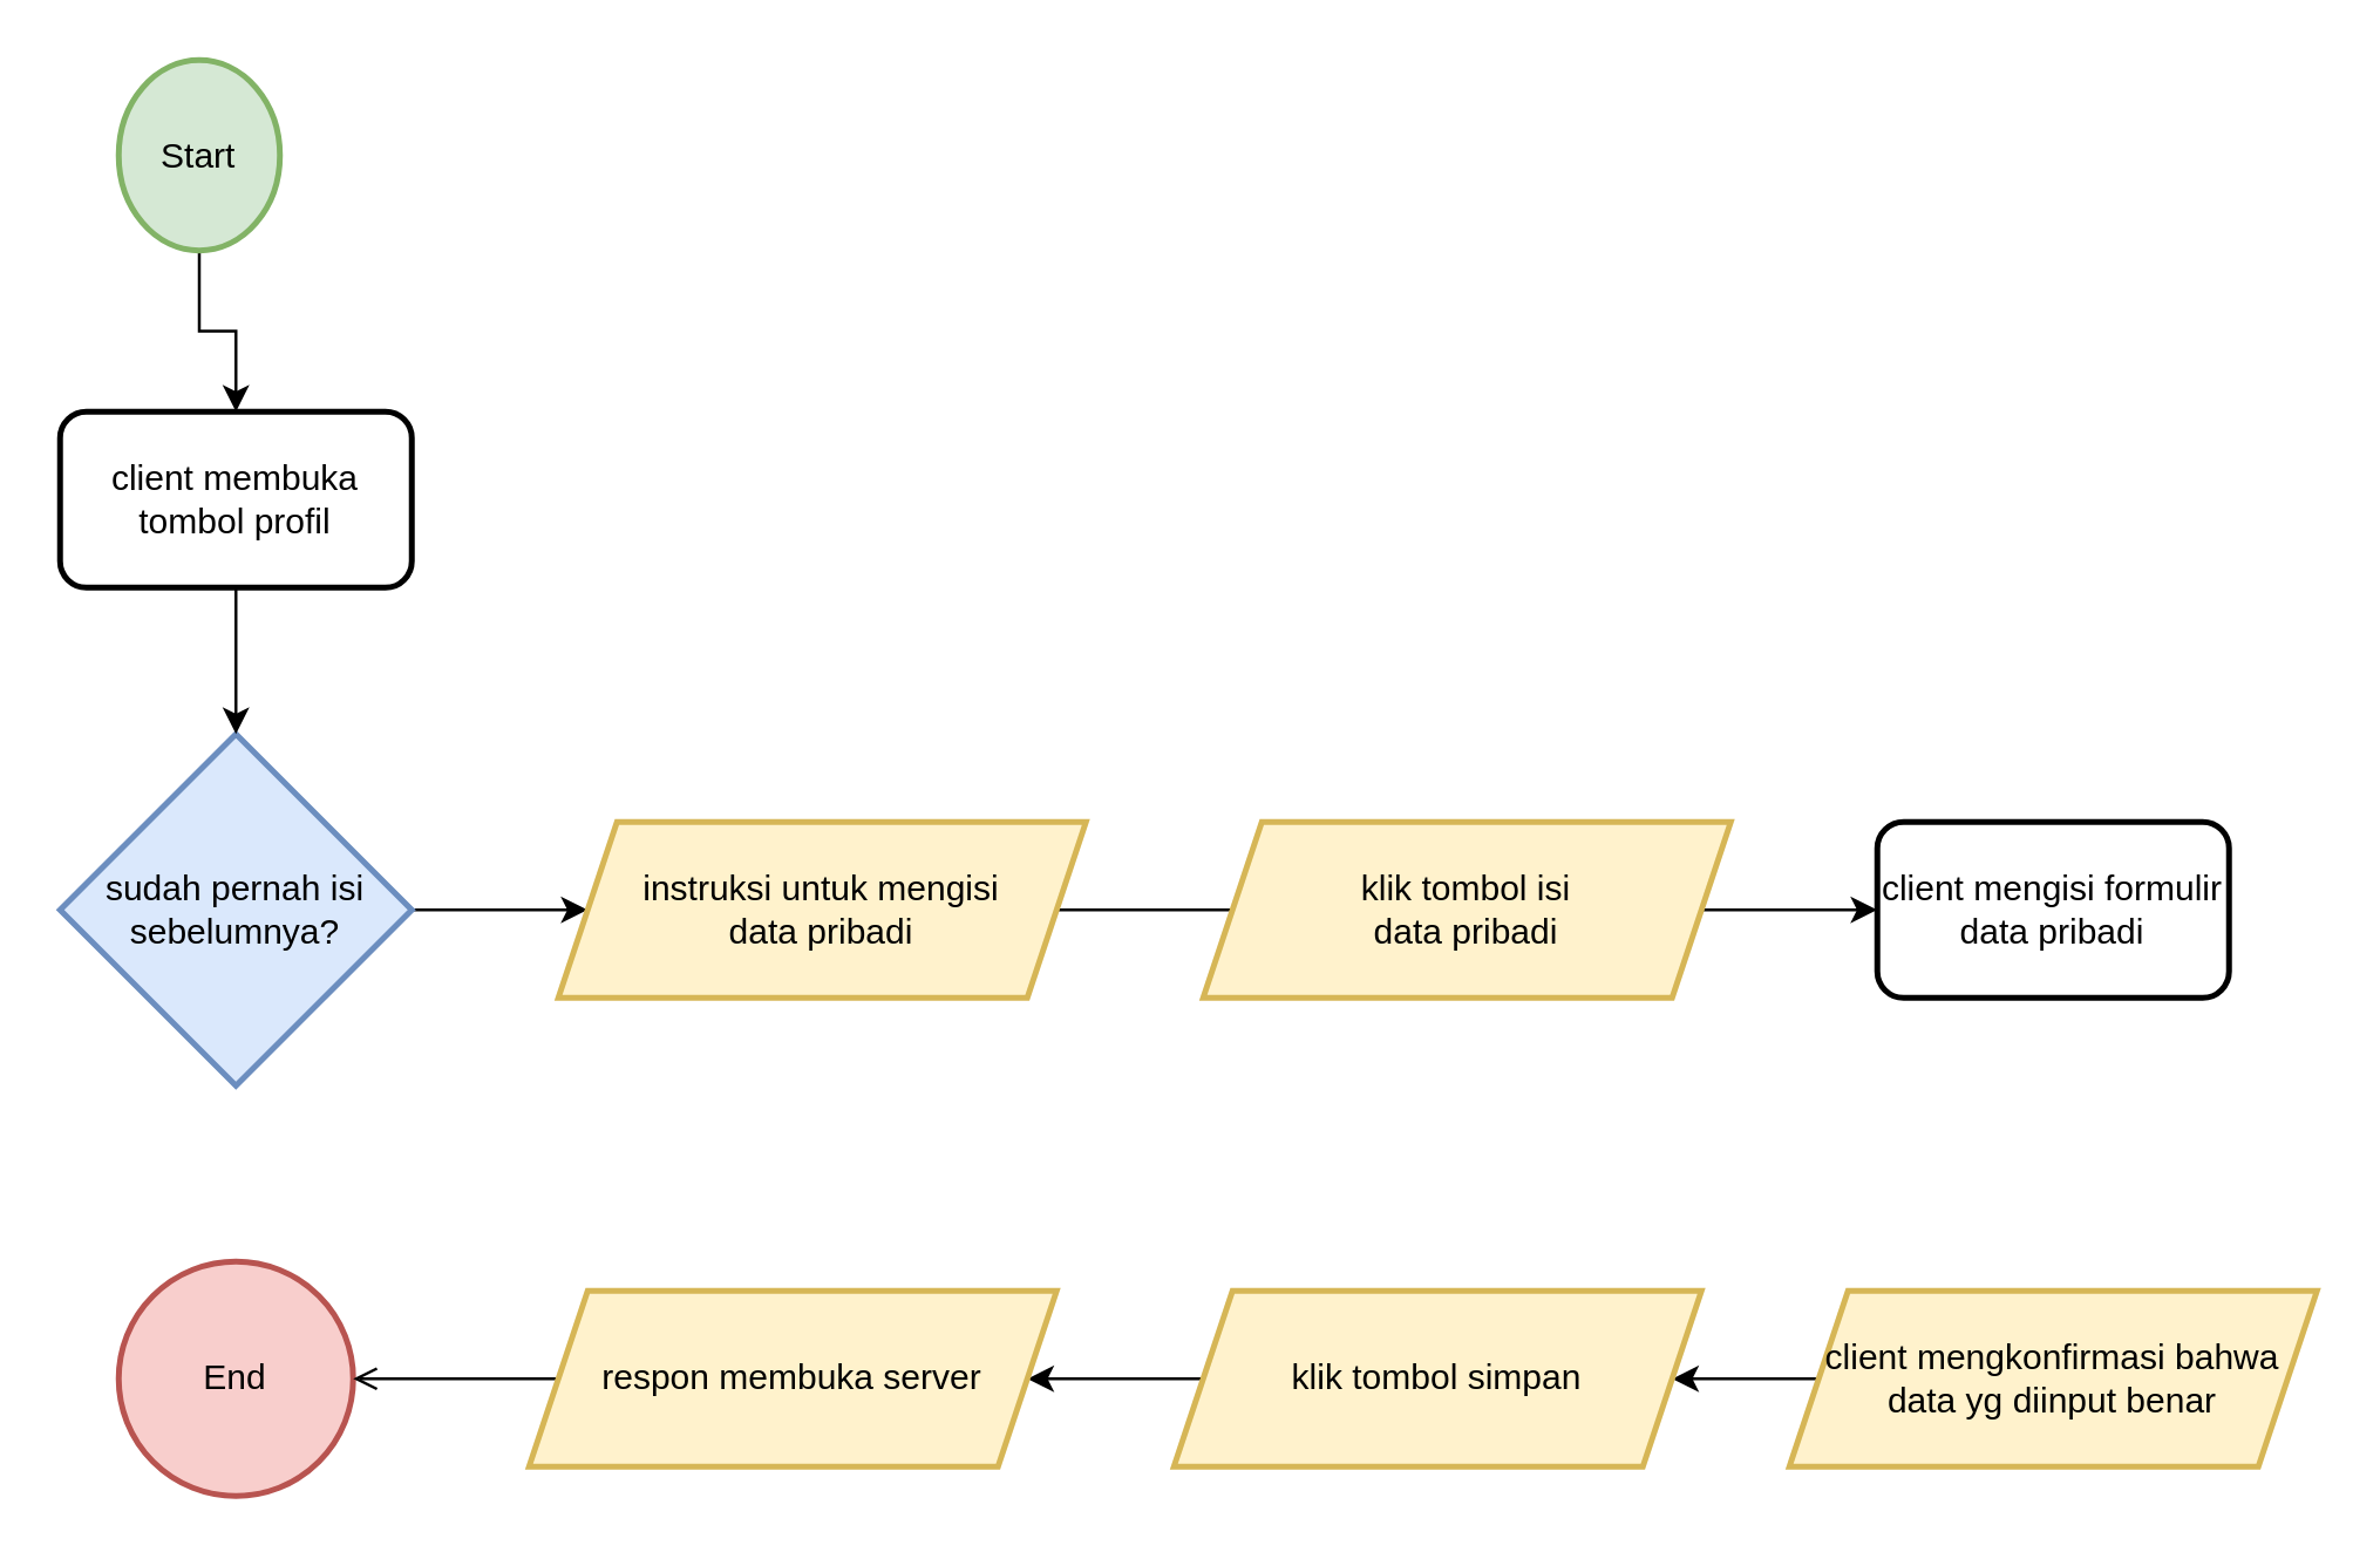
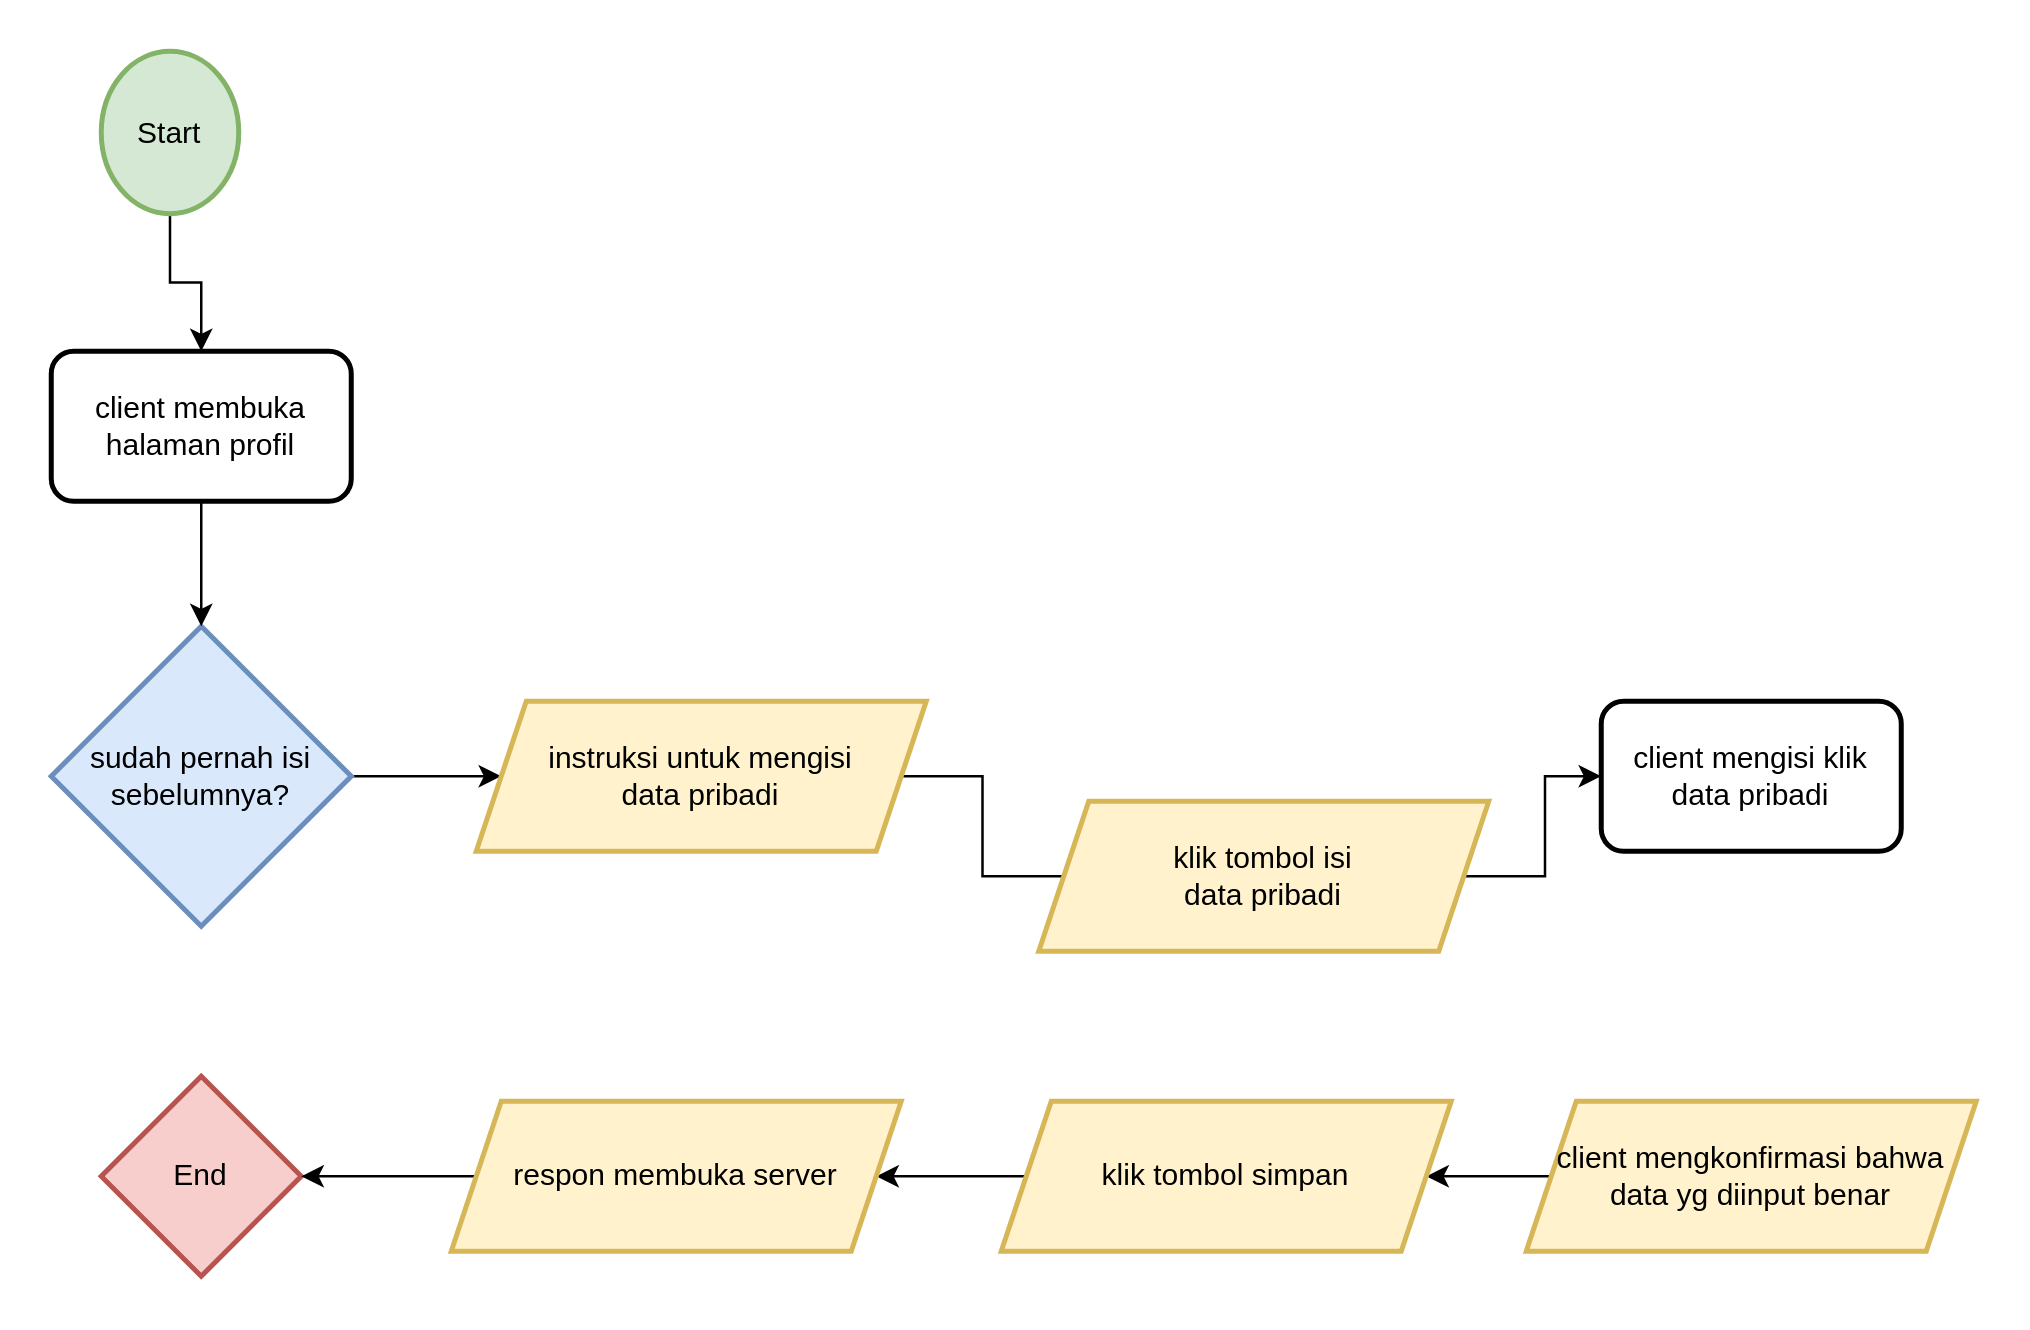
- <mxCell id="8" value="client membuka tombol profil" style="rounded=1;whiteSpace=wrap;html=1;strokeWidth=2;" vertex="1" parent="1"><mxGeometry x="20" y="140" width="120" height="60" as="geometry" /></mxCell>
+ <mxCell id="8" value="client membuka halaman profil" style="rounded=1;whiteSpace=wrap;html=1;strokeWidth=2;" vertex="1" parent="1"><mxGeometry x="20" y="140" width="120" height="60" as="geometry" /></mxCell>
- <mxCell id="12" value="klik tombol isi&lt;br&gt;data pribadi" style="shape=parallelogram;perimeter=parallelogramPerimeter;whiteSpace=wrap;html=1;fixedSize=1;strokeWidth=2;fillColor=#fff2cc;strokeColor=#d6b656;" vertex="1" parent="1"><mxGeometry x="410" y="280" width="180" height="60" as="geometry" /></mxCell>
+ <mxCell id="12" value="klik tombol isi&lt;br&gt;data pribadi" style="shape=parallelogram;perimeter=parallelogramPerimeter;whiteSpace=wrap;html=1;fixedSize=1;strokeWidth=2;fillColor=#fff2cc;strokeColor=#d6b656;" vertex="1" parent="1"><mxGeometry x="415" y="320" width="180" height="60" as="geometry" /></mxCell>
- <mxCell id="13" value="client mengisi formulir data pribadi" style="rounded=1;whiteSpace=wrap;html=1;strokeWidth=2;" vertex="1" parent="1"><mxGeometry x="640" y="280" width="120" height="60" as="geometry" /></mxCell>
+ <mxCell id="13" value="client mengisi klik data pribadi" style="rounded=1;whiteSpace=wrap;html=1;strokeWidth=2;" vertex="1" parent="1"><mxGeometry x="640" y="280" width="120" height="60" as="geometry" /></mxCell>
- <mxCell id="6" value="End" style="ellipse;whiteSpace=wrap;html=1;aspect=fixed;fillColor=#f8cecc;strokeColor=#b85450;strokeWidth=2;" vertex="1" parent="1"><mxGeometry x="40" y="430" width="80" height="80" as="geometry" /></mxCell>
+ <mxCell id="6" value="End" style="rhombus;whiteSpace=wrap;html=1;aspect=fixed;fillColor=#f8cecc;strokeColor=#b85450;strokeWidth=2;" vertex="1" parent="1"><mxGeometry x="40" y="430" width="80" height="80" as="geometry" /></mxCell>
- <mxCell id="18" value="" style="edgeStyle=orthogonalEdgeStyle;rounded=0;orthogonalLoop=1;jettySize=auto;html=1;endArrow=open;" edge="1" parent="1" source="19" target="6"><mxGeometry relative="1" as="geometry" /></mxCell>
+ <mxCell id="18" value="" style="edgeStyle=orthogonalEdgeStyle;rounded=0;orthogonalLoop=1;jettySize=auto;html=1;" edge="1" parent="1" source="19" target="6"><mxGeometry relative="1" as="geometry" /></mxCell>
